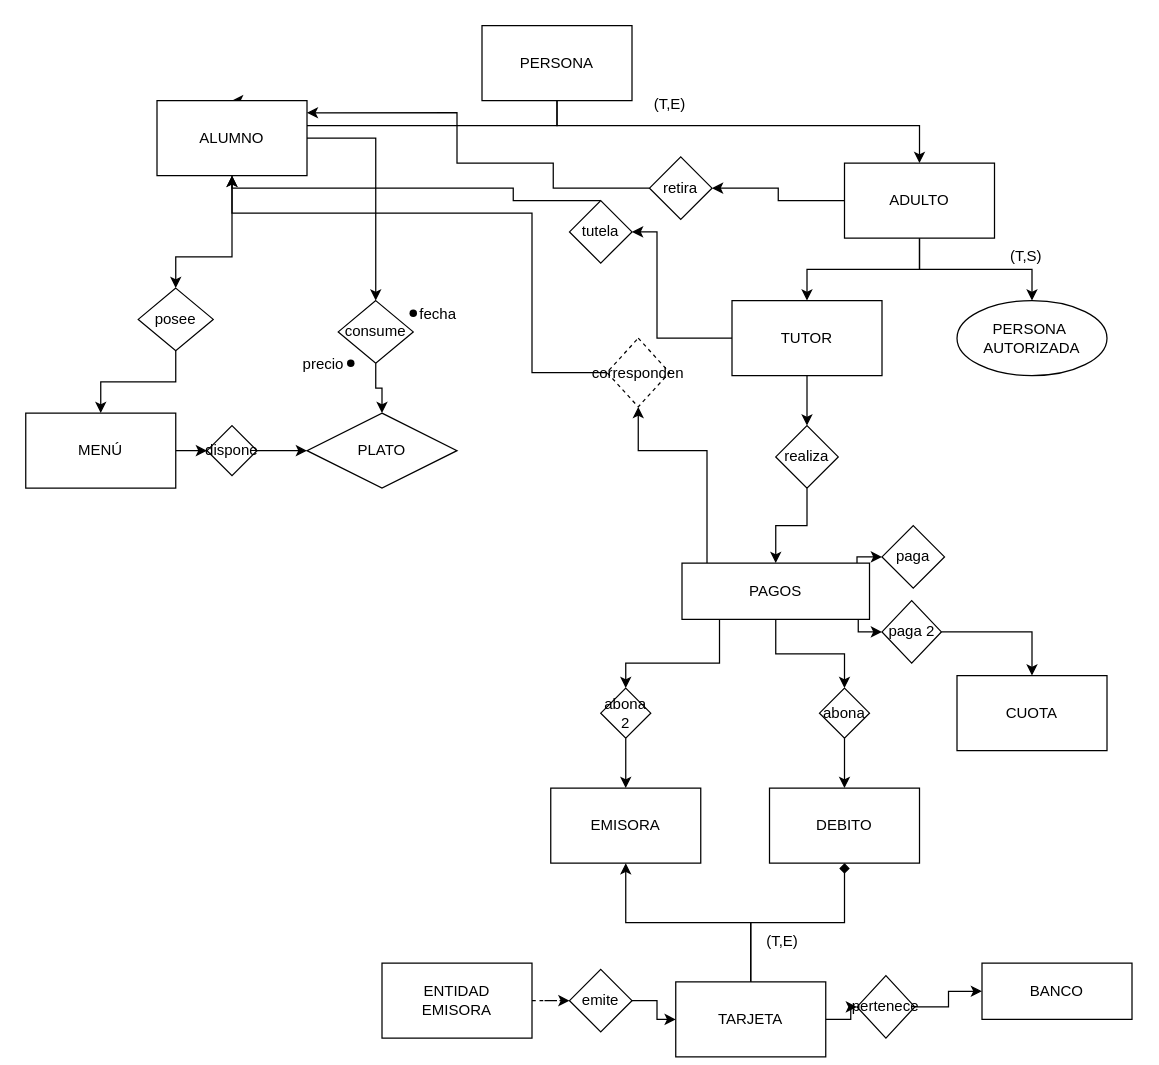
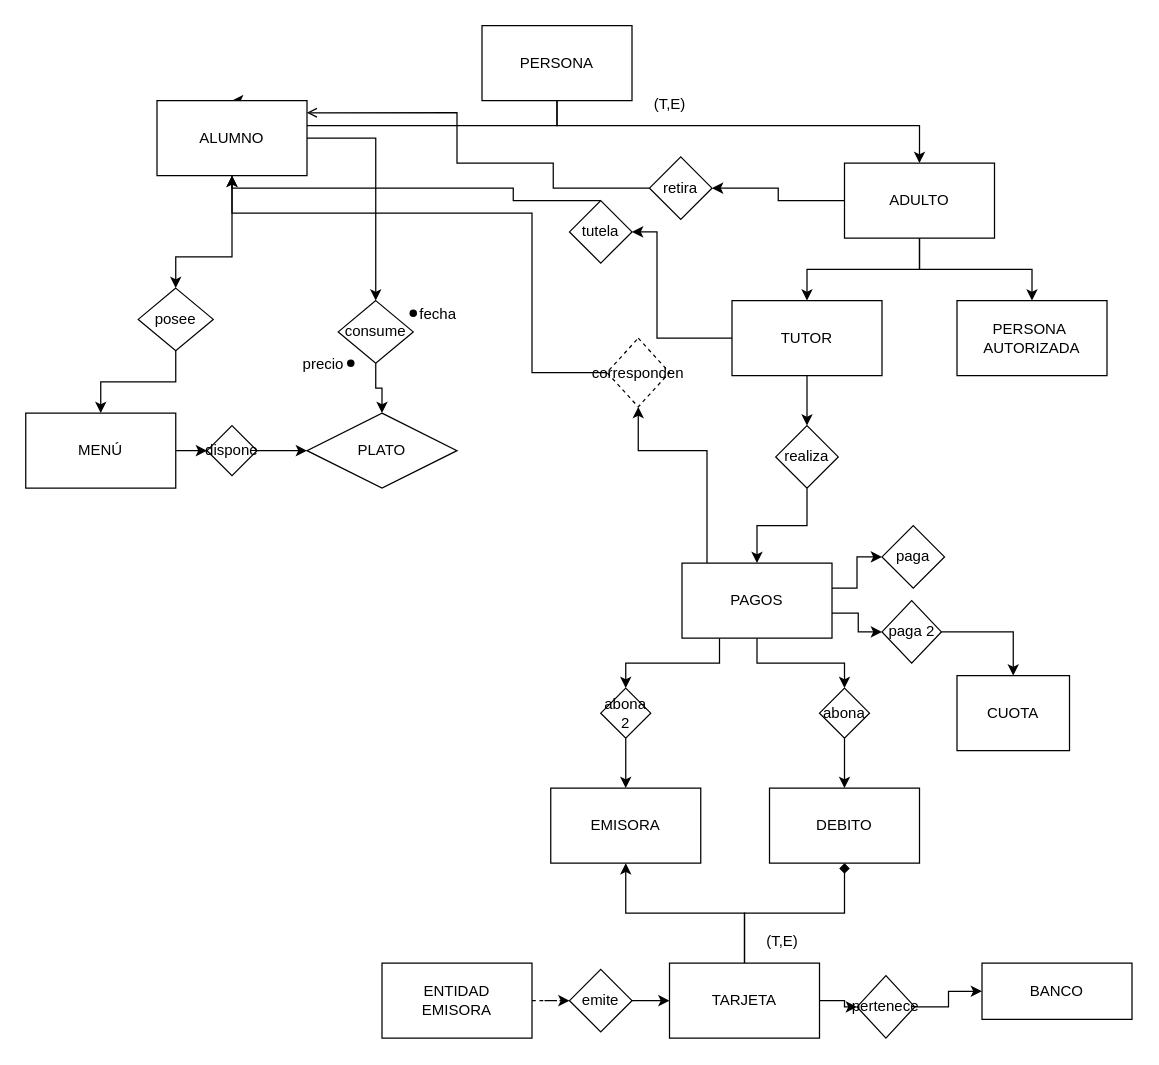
- <mxCell id="32" style="edgeStyle=orthogonalEdgeStyle;rounded=0;orthogonalLoop=1;jettySize=auto;html=1;entryX=0.999;entryY=0.162;entryDx=0;entryDy=0;entryPerimeter=0;" edge="1" parent="1" source="33" target="7"><mxGeometry relative="1" as="geometry"><Array as="points"><mxPoint x="442" y="150" /><mxPoint x="442" y="130" /><mxPoint x="365" y="130" /></Array></mxGeometry></mxCell>
+ <mxCell id="32" style="edgeStyle=orthogonalEdgeStyle;rounded=0;orthogonalLoop=1;jettySize=auto;html=1;entryX=0.999;entryY=0.162;entryDx=0;entryDy=0;entryPerimeter=0;endArrow=open;" edge="1" parent="1" source="33" target="7"><mxGeometry relative="1" as="geometry"><Array as="points"><mxPoint x="442" y="150" /><mxPoint x="442" y="130" /><mxPoint x="365" y="130" /></Array></mxGeometry></mxCell>
- <mxCell id="17" value="(T,S)" style="text;html=1;align=center;verticalAlign=middle;resizable=0;points=[];autosize=1;strokeColor=none;fillColor=none;" vertex="1" parent="1"><mxGeometry x="795" y="190" width="50" height="30" as="geometry" /></mxCell>
- <mxCell id="15" value="PERSONA&amp;nbsp;&lt;div&gt;AUTORIZADA&lt;/div&gt;" style="ellipse;whiteSpace=wrap;html=1;" vertex="1" parent="1"><mxGeometry x="765" y="240" width="120" height="60" as="geometry" /></mxCell>
+ <mxCell id="15" value="PERSONA&amp;nbsp;&lt;div&gt;AUTORIZADA&lt;/div&gt;" style="whiteSpace=wrap;html=1;" vertex="1" parent="1"><mxGeometry x="765" y="240" width="120" height="60" as="geometry" /></mxCell>
- <mxCell id="41" value="PAGOS" style="whiteSpace=wrap;html=1;" vertex="1" parent="1"><mxGeometry x="545" y="450" width="150" height="45" as="geometry" /></mxCell>
+ <mxCell id="41" value="PAGOS" style="whiteSpace=wrap;html=1;" vertex="1" parent="1"><mxGeometry x="545" y="450" width="120" height="60" as="geometry" /></mxCell>
- <mxCell id="47" value="CUOTA" style="whiteSpace=wrap;html=1;" vertex="1" parent="1"><mxGeometry x="765" y="540" width="120" height="60" as="geometry" /></mxCell>
+ <mxCell id="47" value="CUOTA" style="whiteSpace=wrap;html=1;" vertex="1" parent="1"><mxGeometry x="765" y="540" width="90" height="60" as="geometry" /></mxCell>
- <mxCell id="57" value="TARJETA" style="whiteSpace=wrap;html=1;" vertex="1" parent="1"><mxGeometry x="540" y="785" width="120" height="60" as="geometry" /></mxCell>
+ <mxCell id="57" value="TARJETA" style="whiteSpace=wrap;html=1;" vertex="1" parent="1"><mxGeometry x="535" y="770" width="120" height="60" as="geometry" /></mxCell>
